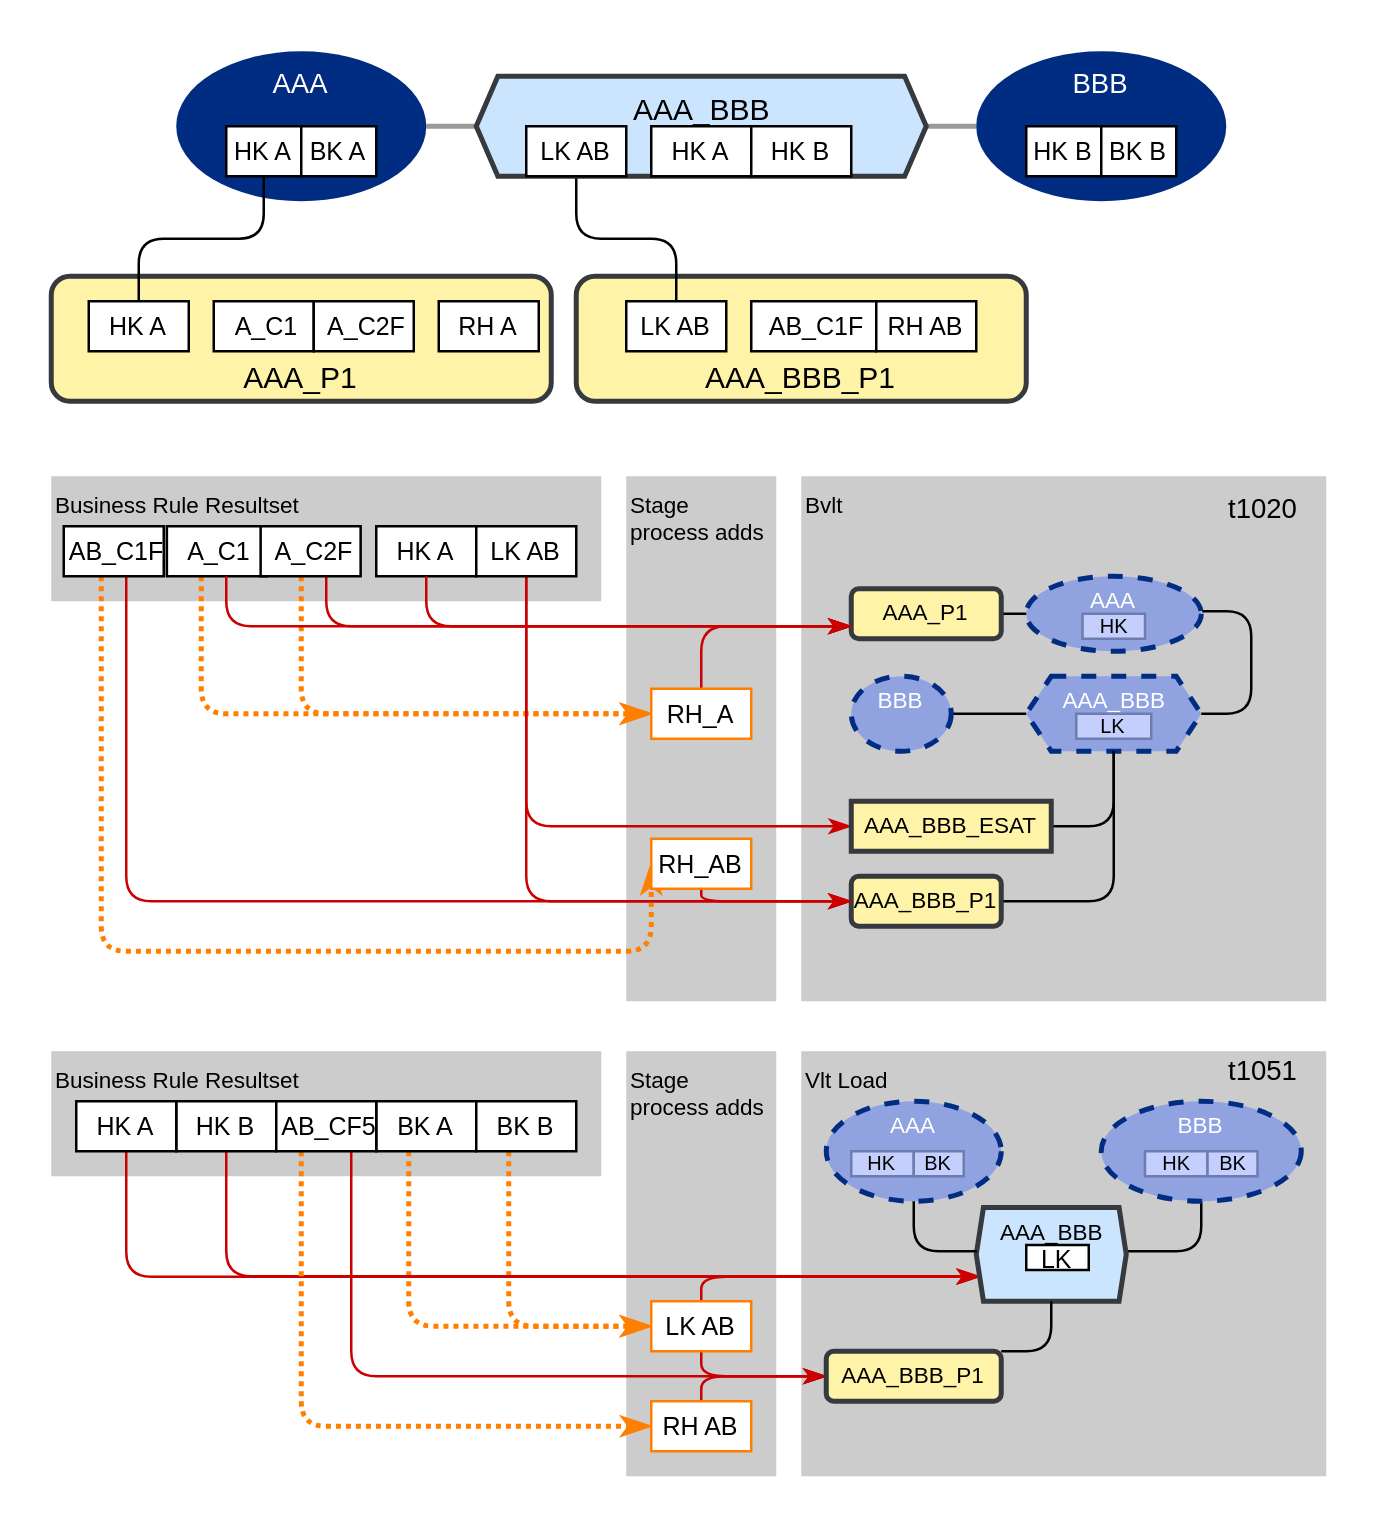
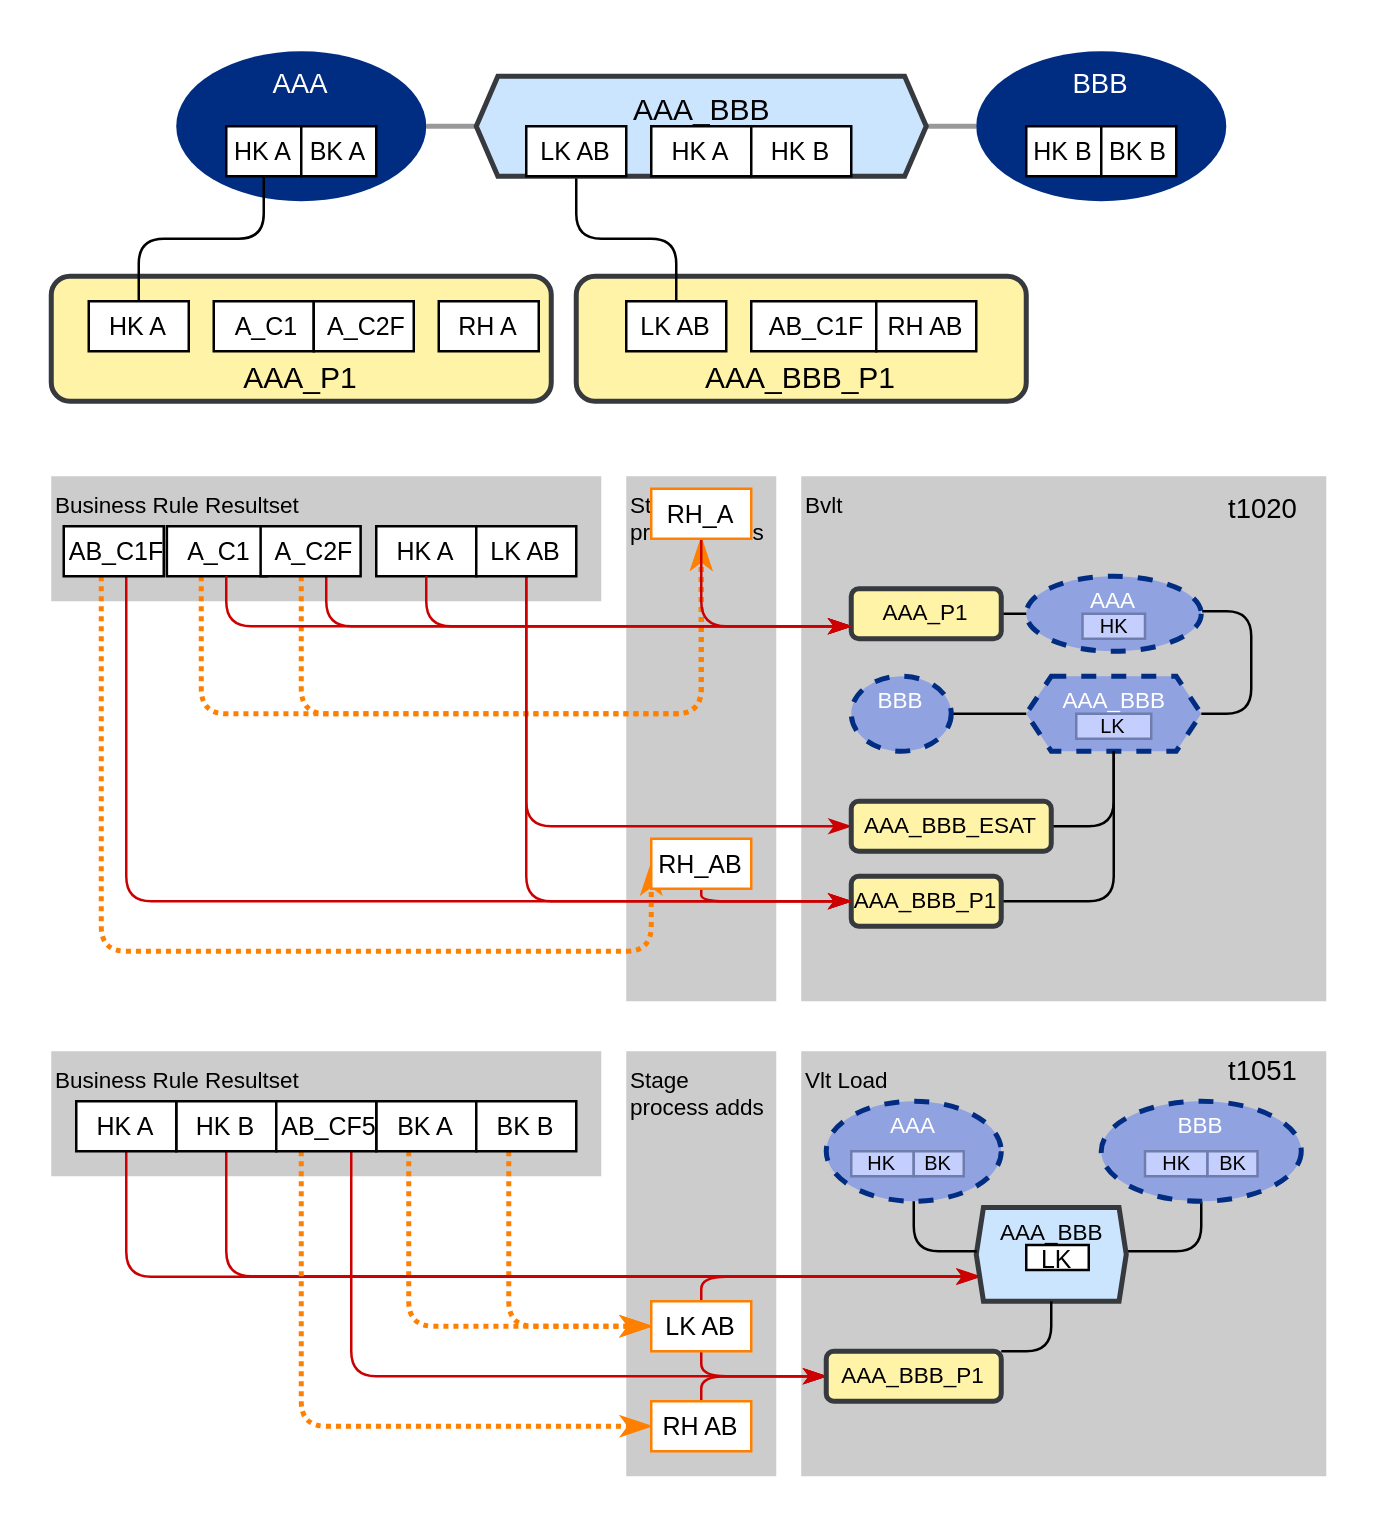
- <mxCell id="48" value="RH_A" style="rounded=0;whiteSpace=wrap;html=1;fontSize=10;strokeColor=#FF8000;" parent="1" vertex="1"><mxGeometry x="260" y="275" width="40" height="20" as="geometry" /></mxCell>
+ <mxCell id="48" value="RH_A" style="rounded=0;whiteSpace=wrap;html=1;fontSize=10;strokeColor=#FF8000;" parent="1" vertex="1"><mxGeometry x="260" y="195" width="40" height="20" as="geometry" /></mxCell>
- <mxCell id="79" value="AAA_BBB_ESAT" style="whiteSpace=wrap;html=1;strokeColor=#36393d;fillColor=#FFF3A8;strokeWidth=2;verticalAlign=middle;fontSize=9;rounded=0;" vertex="1" parent="1"><mxGeometry x="340" y="320" width="80" height="20" as="geometry" /></mxCell>
+ <mxCell id="79" value="AAA_BBB_ESAT" style="rounded=1;whiteSpace=wrap;html=1;strokeColor=#36393d;fillColor=#FFF3A8;strokeWidth=2;verticalAlign=middle;fontSize=9;" vertex="1" parent="1"><mxGeometry x="340" y="320" width="80" height="20" as="geometry" /></mxCell>
